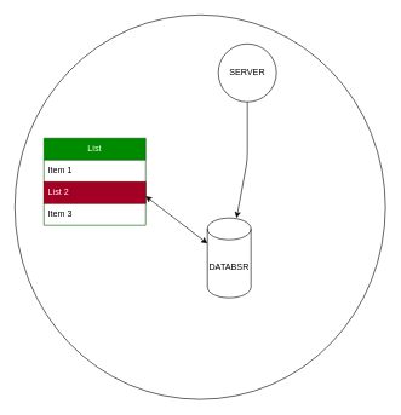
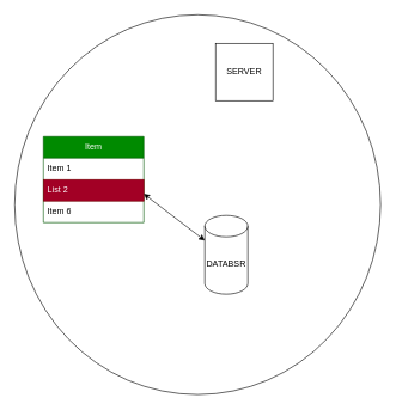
- <mxCell id="2" value="SERVER" style="ellipse;whiteSpace=wrap;html=1;aspect=fixed;" vertex="1" parent="1"><mxGeometry x="300" y="60" width="80" height="80" as="geometry" /></mxCell>
+ <mxCell id="2" value="SERVER" style="whiteSpace=wrap;html=1;aspect=fixed;" vertex="1" parent="1"><mxGeometry x="300" y="60" width="80" height="80" as="geometry" /></mxCell>
- <mxCell id="5" value="List" style="swimlane;fontStyle=0;childLayout=stackLayout;horizontal=1;startSize=30;horizontalStack=0;resizeParent=1;resizeParentMax=0;resizeLast=0;collapsible=1;marginBottom=0;whiteSpace=wrap;html=1;fillColor=#008a00;fontColor=#ffffff;strokeColor=#005700;" vertex="1" parent="1"><mxGeometry x="60" y="190" width="140" height="120" as="geometry" /></mxCell>
+ <mxCell id="5" value="Item" style="swimlane;fontStyle=0;childLayout=stackLayout;horizontal=1;startSize=30;horizontalStack=0;resizeParent=1;resizeParentMax=0;resizeLast=0;collapsible=1;marginBottom=0;whiteSpace=wrap;html=1;fillColor=#008a00;fontColor=#ffffff;strokeColor=#005700;" vertex="1" parent="1"><mxGeometry x="60" y="190" width="140" height="120" as="geometry" /></mxCell>
- <mxCell id="3" value="" style="endArrow=classic;html=1;" edge="1" parent="1" source="2" target="4"><mxGeometry width="50" height="50" relative="1" as="geometry"><mxPoint x="260" y="240" as="sourcePoint" /><mxPoint x="340" y="270" as="targetPoint" /><Array as="points"><mxPoint x="340" y="220" /></Array></mxGeometry></mxCell>
- <mxCell id="8" value="Item 3" style="text;strokeColor=none;fillColor=none;align=left;verticalAlign=middle;spacingLeft=4;spacingRight=4;overflow=hidden;points=[[0,0.5],[1,0.5]];portConstraint=eastwest;rotatable=0;whiteSpace=wrap;html=1;" vertex="1" parent="5"><mxGeometry y="90" width="140" height="30" as="geometry" /></mxCell>
+ <mxCell id="8" value="Item 6" style="text;strokeColor=none;fillColor=none;align=left;verticalAlign=middle;spacingLeft=4;spacingRight=4;overflow=hidden;points=[[0,0.5],[1,0.5]];portConstraint=eastwest;rotatable=0;whiteSpace=wrap;html=1;" vertex="1" parent="5"><mxGeometry y="90" width="140" height="30" as="geometry" /></mxCell>
